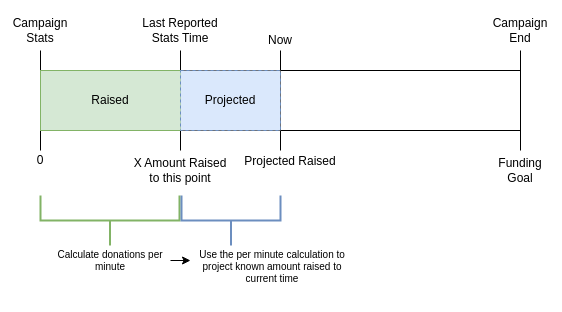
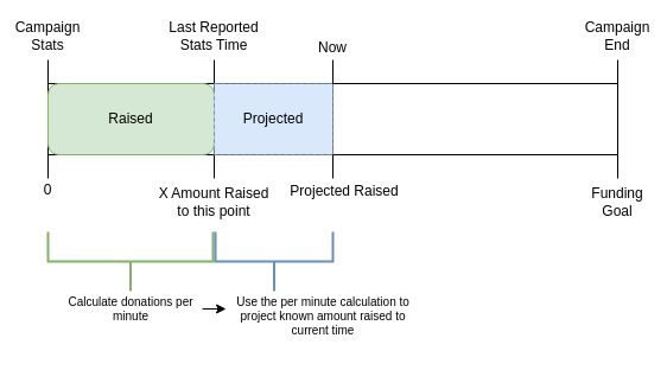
- <mxCell id="10" value="Raised" style="rounded=0;whiteSpace=wrap;html=1;fillColor=#d5e8d4;strokeColor=#82b366;" vertex="1" parent="1"><mxGeometry x="40" y="70" width="140" height="60" as="geometry" /></mxCell>
+ <mxCell id="10" value="Raised" style="whiteSpace=wrap;html=1;fillColor=#d5e8d4;strokeColor=#82b366;rounded=1;" vertex="1" parent="1"><mxGeometry x="40" y="70" width="140" height="60" as="geometry" /></mxCell>
